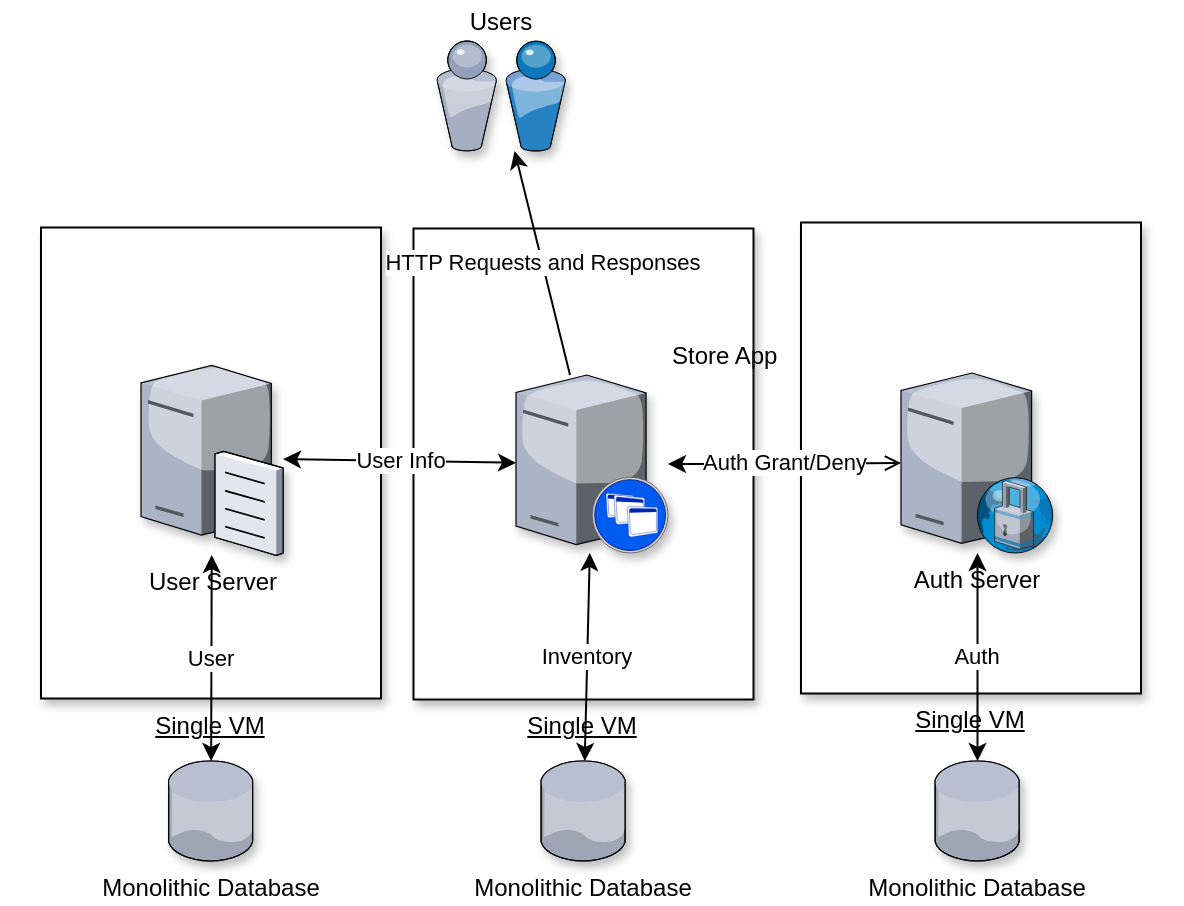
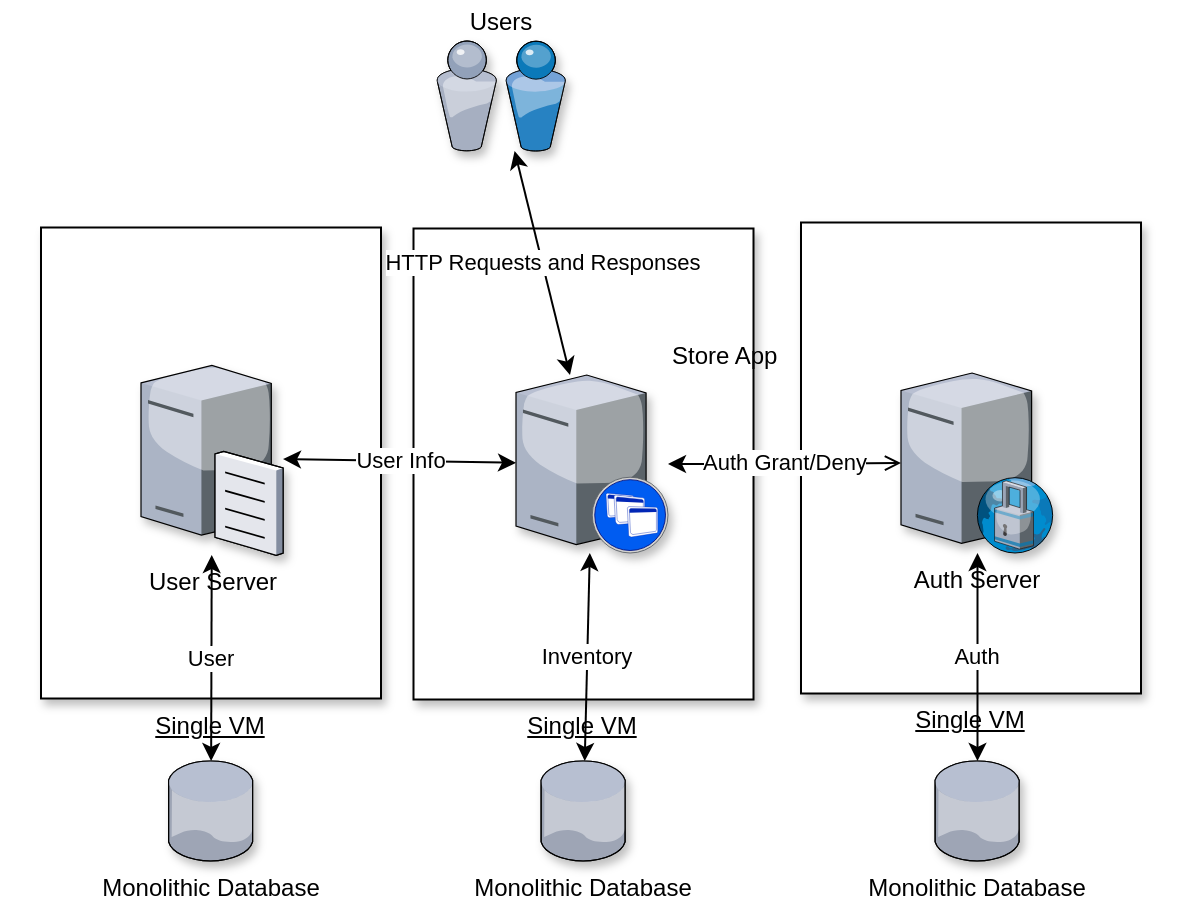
- <mxCell id="5" value="HTTP Requests and Responses" style="edgeStyle=none;rounded=0;orthogonalLoop=1;jettySize=auto;html=1;startArrow=classic;startFill=1;endArrow=none;" parent="1" source="6" target="14" edge="1"><mxGeometry relative="1" as="geometry"><mxPoint x="740" y="60.616" as="targetPoint" /></mxGeometry></mxCell>
+ <mxCell id="5" value="HTTP Requests and Responses" style="edgeStyle=none;rounded=0;orthogonalLoop=1;jettySize=auto;html=1;startArrow=classic;startFill=1;" parent="1" source="6" target="14" edge="1"><mxGeometry relative="1" as="geometry"><mxPoint x="740" y="60.616" as="targetPoint" /></mxGeometry></mxCell>
